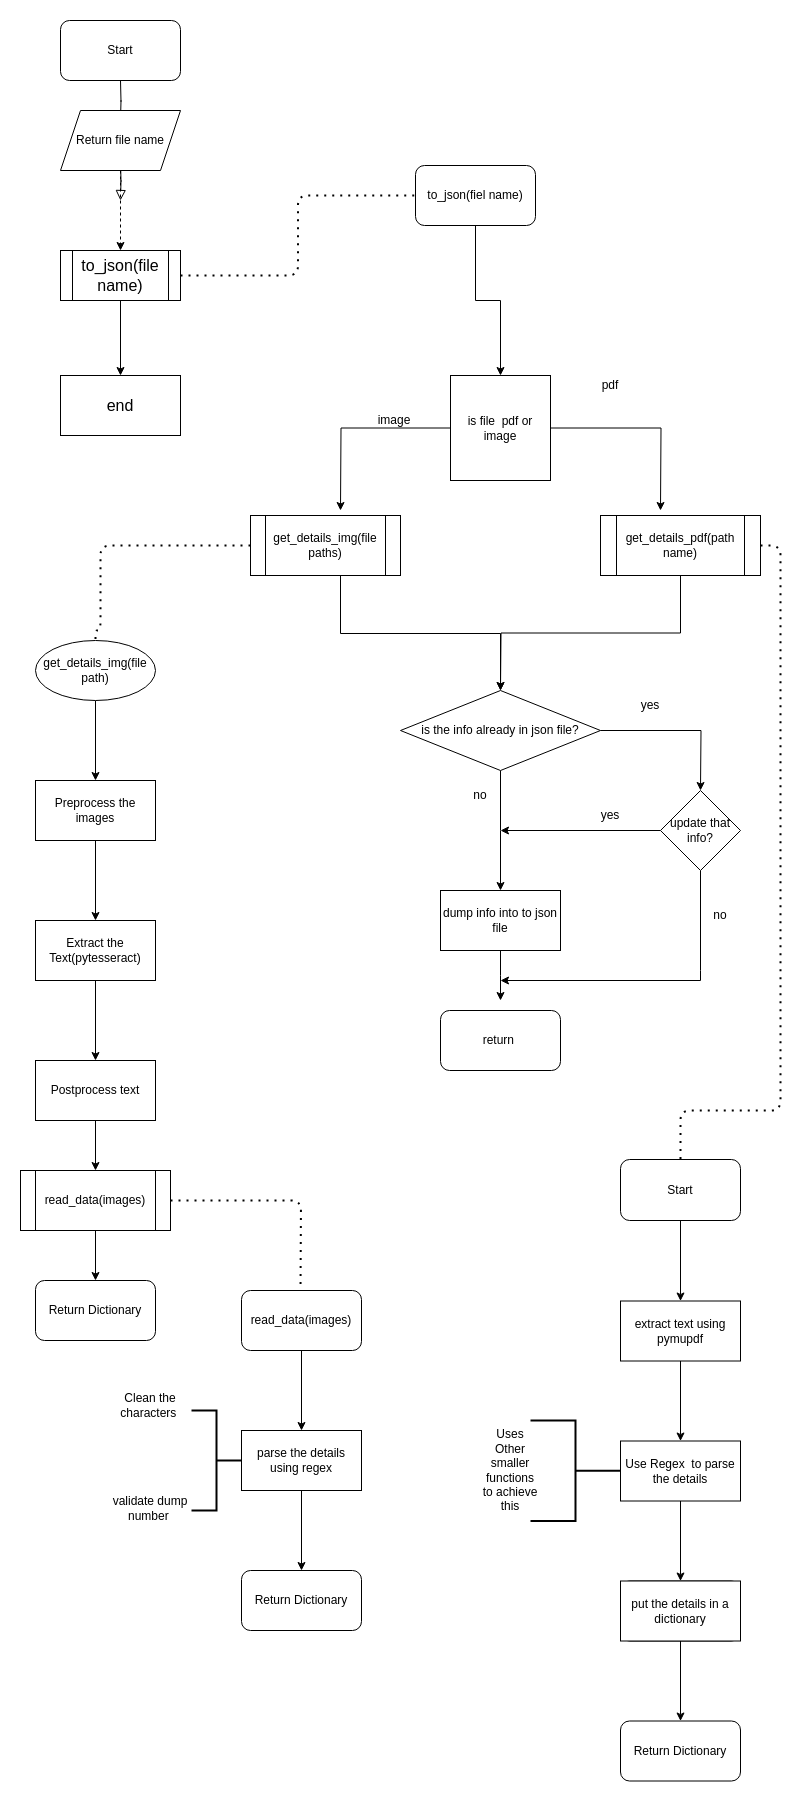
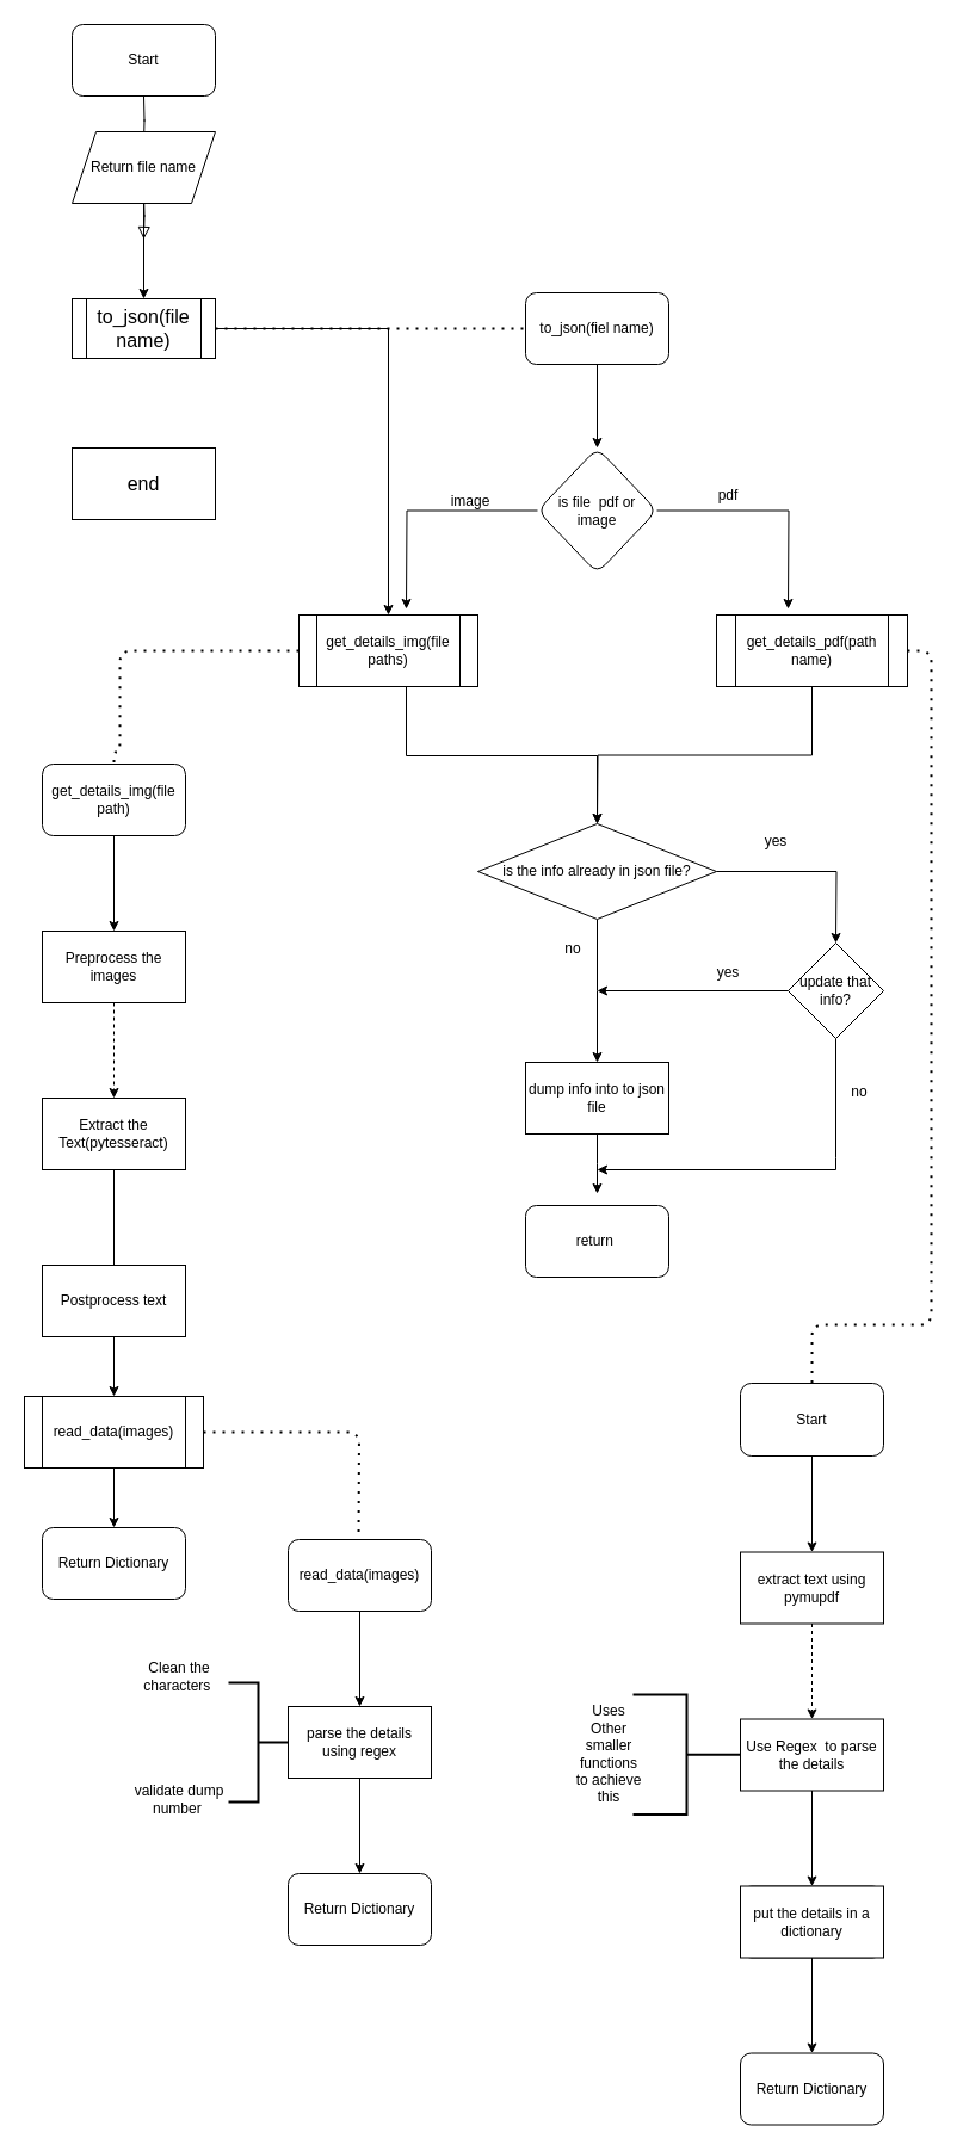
- <mxCell id="12" value="to_json(fiel name)" style="rounded=1;whiteSpace=wrap;html=1;" vertex="1" parent="1"><mxGeometry x="415" y="165" width="120" height="60" as="geometry" /></mxCell>
+ <mxCell id="12" value="to_json(fiel name)" style="rounded=1;whiteSpace=wrap;html=1;" vertex="1" parent="1"><mxGeometry x="440" y="245" width="120" height="60" as="geometry" /></mxCell>
- <mxCell id="5" value="" style="edgeStyle=orthogonalEdgeStyle;rounded=0;orthogonalLoop=1;jettySize=auto;html=1;dashed=1;" edge="1" parent="1" source="6" target="9"><mxGeometry relative="1" as="geometry" /></mxCell>
+ <mxCell id="5" value="" style="edgeStyle=orthogonalEdgeStyle;rounded=0;orthogonalLoop=1;jettySize=auto;html=1;" edge="1" parent="1" source="6" target="9"><mxGeometry relative="1" as="geometry" /></mxCell>
- <mxCell id="7" value="" style="edgeStyle=orthogonalEdgeStyle;rounded=0;orthogonalLoop=1;jettySize=auto;html=1;" edge="1" parent="1" source="9" target="10"><mxGeometry relative="1" as="geometry" /></mxCell>
+ <mxCell id="7" value="" style="edgeStyle=orthogonalEdgeStyle;rounded=0;orthogonalLoop=1;jettySize=auto;html=1;" edge="1" parent="1" source="9" target="20"><mxGeometry relative="1" as="geometry" /></mxCell>
- <mxCell id="17" value="pdf" style="text;html=1;strokeColor=none;fillColor=none;align=center;verticalAlign=middle;whiteSpace=wrap;rounded=0;" vertex="1" parent="1"><mxGeometry x="580" y="370" width="60" height="30" as="geometry" /></mxCell>
+ <mxCell id="17" value="pdf" style="text;html=1;strokeColor=none;fillColor=none;align=center;verticalAlign=middle;whiteSpace=wrap;rounded=0;" vertex="1" parent="1"><mxGeometry x="580" y="400" width="60" height="30" as="geometry" /></mxCell>
- <mxCell id="15" value="is file&amp;nbsp; pdf or image" style="whiteSpace=wrap;html=1;rounded=0;" vertex="1" parent="1"><mxGeometry x="450" y="375" width="100" height="105" as="geometry" /></mxCell>
+ <mxCell id="15" value="is file&amp;nbsp; pdf or image" style="rhombus;whiteSpace=wrap;html=1;rounded=1;" vertex="1" parent="1"><mxGeometry x="450" y="375" width="100" height="105" as="geometry" /></mxCell>
- <mxCell id="39" value="get_details_img(file path)" style="ellipse;whiteSpace=wrap;html=1;" vertex="1" parent="1"><mxGeometry x="35" y="640" width="120" height="60" as="geometry" /></mxCell>
+ <mxCell id="39" value="get_details_img(file path)" style="rounded=1;whiteSpace=wrap;html=1;" vertex="1" parent="1"><mxGeometry x="35" y="640" width="120" height="60" as="geometry" /></mxCell>
- <mxCell id="52" value="" style="edgeStyle=orthogonalEdgeStyle;rounded=0;orthogonalLoop=1;jettySize=auto;html=1;" edge="1" parent="1" source="53" target="55"><mxGeometry relative="1" as="geometry" /></mxCell>
+ <mxCell id="52" value="" style="edgeStyle=orthogonalEdgeStyle;rounded=0;orthogonalLoop=1;jettySize=auto;html=1;dashed=1;" edge="1" parent="1" source="53" target="55"><mxGeometry relative="1" as="geometry" /></mxCell>
- <mxCell id="54" value="" style="edgeStyle=orthogonalEdgeStyle;rounded=0;orthogonalLoop=1;jettySize=auto;html=1;" edge="1" parent="1" source="55" target="57"><mxGeometry relative="1" as="geometry" /></mxCell>
+ <mxCell id="54" value="" style="edgeStyle=orthogonalEdgeStyle;rounded=0;orthogonalLoop=1;jettySize=auto;html=1;endArrow=none;" edge="1" parent="1" source="55" target="57"><mxGeometry relative="1" as="geometry" /></mxCell>
- <mxCell id="42" value="" style="edgeStyle=orthogonalEdgeStyle;rounded=0;orthogonalLoop=1;jettySize=auto;html=1;" edge="1" parent="1" source="43" target="45"><mxGeometry relative="1" as="geometry" /></mxCell>
+ <mxCell id="42" value="" style="edgeStyle=orthogonalEdgeStyle;rounded=0;orthogonalLoop=1;jettySize=auto;html=1;dashed=1;" edge="1" parent="1" source="43" target="45"><mxGeometry relative="1" as="geometry" /></mxCell>
